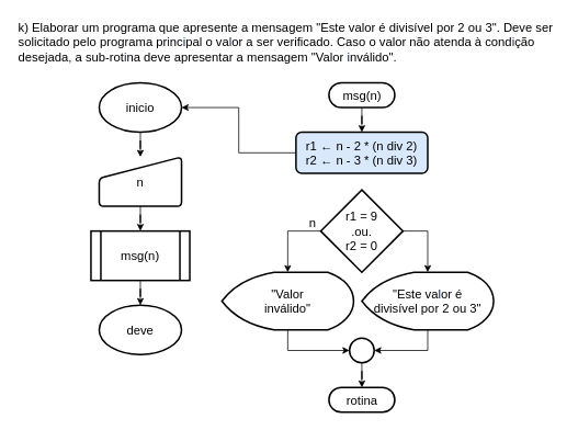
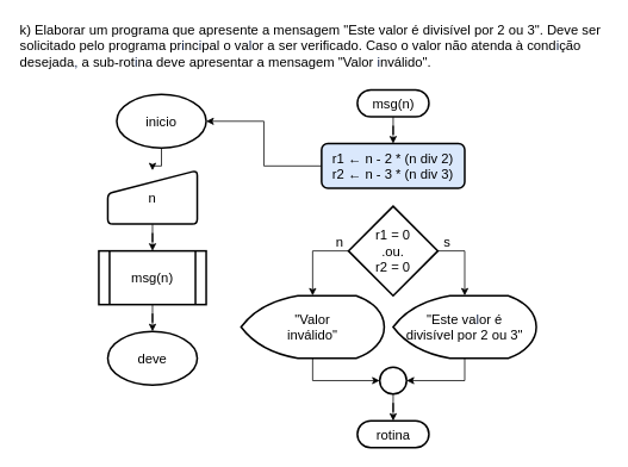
- <mxCell id="21" value="inicio" style="strokeWidth=2;html=1;shape=mxgraph.flowchart.start_1;whiteSpace=wrap;fontSize=15;" vertex="1" parent="1"><mxGeometry x="120" y="100" width="100" height="60" as="geometry" /></mxCell>
+ <mxCell id="21" value="inicio" style="strokeWidth=2;html=1;shape=mxgraph.flowchart.start_1;whiteSpace=wrap;fontSize=15;" vertex="1" parent="1"><mxGeometry x="130" y="105" width="100" height="60" as="geometry" /></mxCell>
+ <mxCell id="13" value="s" style="text;html=1;align=center;verticalAlign=middle;resizable=0;points=[];autosize=1;strokeColor=none;fillColor=none;fontSize=15;" vertex="1" parent="1"><mxGeometry x="489" y="260" width="20" height="20" as="geometry" /></mxCell>
- <mxCell id="10" value="r1 = 9&lt;br&gt;.ou.&lt;br&gt;r2 = 0" style="strokeWidth=2;html=1;shape=mxgraph.flowchart.decision;whiteSpace=wrap;fontSize=15;" vertex="1" parent="1"><mxGeometry x="389" y="230" width="100" height="100" as="geometry" /></mxCell>
+ <mxCell id="10" value="r1 = 0&lt;br&gt;.ou.&lt;br&gt;r2 = 0" style="strokeWidth=2;html=1;shape=mxgraph.flowchart.decision;whiteSpace=wrap;fontSize=15;" vertex="1" parent="1"><mxGeometry x="389" y="230" width="100" height="100" as="geometry" /></mxCell>
